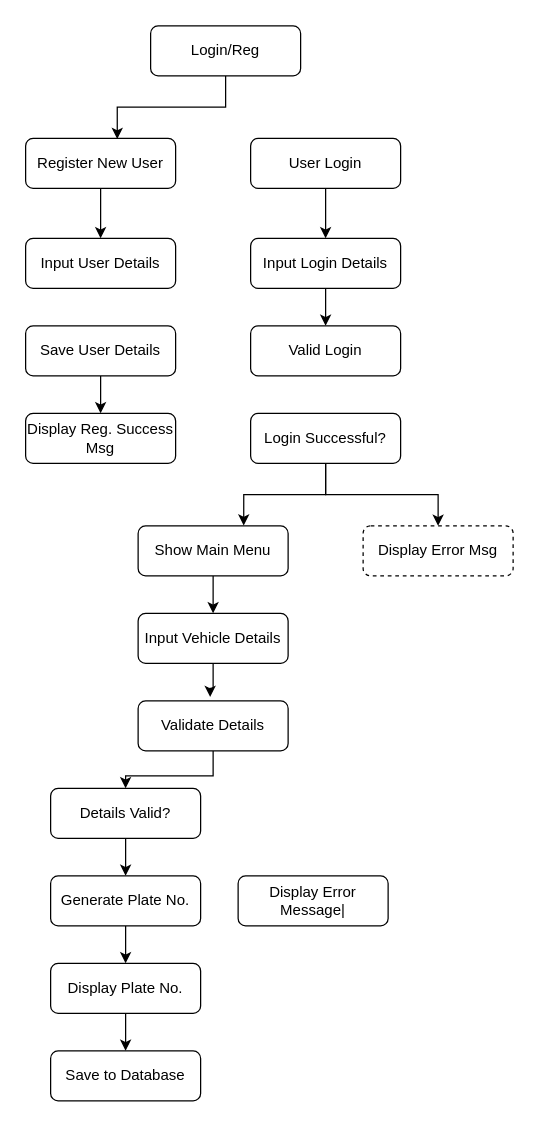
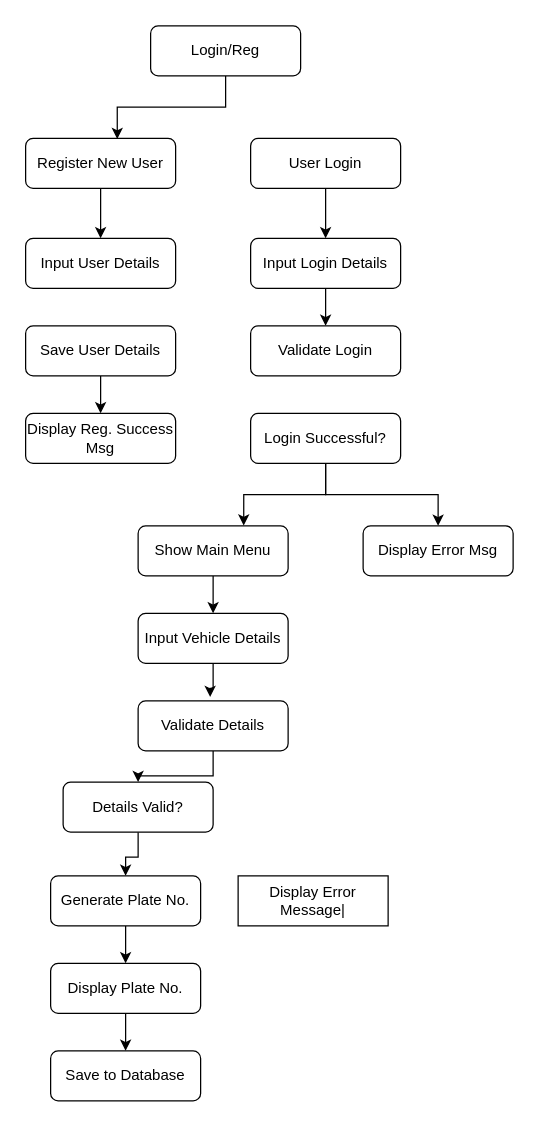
- <mxCell id="14" value="  Valid Login  " style="rounded=1;whiteSpace=wrap;html=1;fontSize=12;glass=0;strokeWidth=1;shadow=0;" vertex="1" parent="2"><mxGeometry x="180" y="240" width="120" height="40" as="geometry" /></mxCell>
+ <mxCell id="14" value="  Validate Login  " style="rounded=1;whiteSpace=wrap;html=1;fontSize=12;glass=0;strokeWidth=1;shadow=0;" vertex="1" parent="2"><mxGeometry x="180" y="240" width="120" height="40" as="geometry" /></mxCell>
- <mxCell id="20" value="    Display Error Msg    " style="rounded=1;whiteSpace=wrap;html=1;fontSize=12;glass=0;strokeWidth=1;shadow=0;dashed=1;" vertex="1" parent="2"><mxGeometry x="270" y="400" width="120" height="40" as="geometry" /></mxCell>
+ <mxCell id="20" value="    Display Error Msg    " style="rounded=1;whiteSpace=wrap;html=1;fontSize=12;glass=0;strokeWidth=1;shadow=0;" vertex="1" parent="2"><mxGeometry x="270" y="400" width="120" height="40" as="geometry" /></mxCell>
- <mxCell id="25" value="    Details Valid?     " style="rounded=1;whiteSpace=wrap;html=1;fontSize=12;glass=0;strokeWidth=1;shadow=0;" vertex="1" parent="2"><mxGeometry x="20" y="610" width="120" height="40" as="geometry" /></mxCell>
+ <mxCell id="25" value="    Details Valid?     " style="rounded=1;whiteSpace=wrap;html=1;fontSize=12;glass=0;strokeWidth=1;shadow=0;" vertex="1" parent="2"><mxGeometry x="30" y="605" width="120" height="40" as="geometry" /></mxCell>
- <mxCell id="31" value="    Display Error Message|      " style="rounded=1;whiteSpace=wrap;html=1;fontSize=12;glass=0;strokeWidth=1;shadow=0;" vertex="1" parent="2"><mxGeometry x="170" y="680" width="120" height="40" as="geometry" /></mxCell>
+ <mxCell id="31" value="    Display Error Message|      " style="whiteSpace=wrap;html=1;fontSize=12;glass=0;strokeWidth=1;shadow=0;rounded=0;" vertex="1" parent="2"><mxGeometry x="170" y="680" width="120" height="40" as="geometry" /></mxCell>
